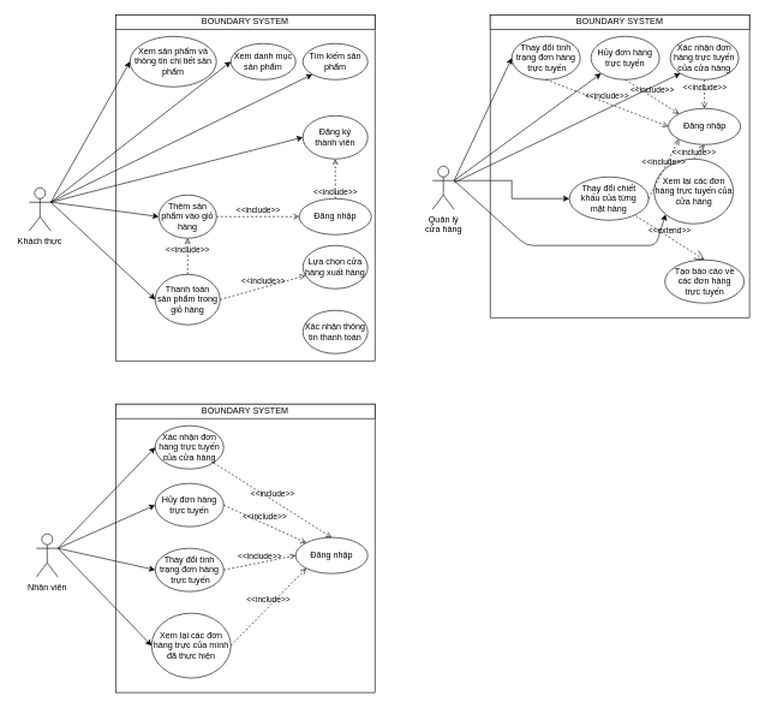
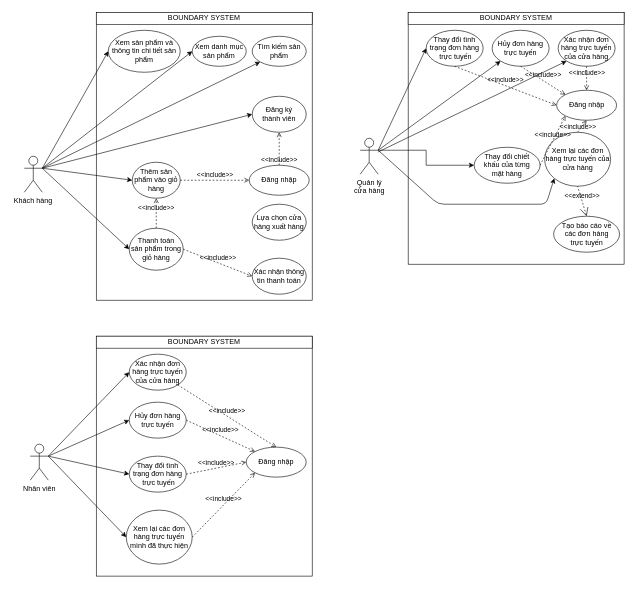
- <mxCell id="55" value="&amp;lt;&amp;lt;extend&amp;gt;&amp;gt;" style="edgeStyle=none;html=1;startArrow=open;endArrow=none;startSize=12;verticalAlign=bottom;dashed=1;labelBackgroundColor=none;exitX=0.5;exitY=0;exitDx=0;exitDy=0;" edge="1" parent="1" source="56" target="53"><mxGeometry width="160" relative="1" as="geometry"><mxPoint x="690" y="310" as="sourcePoint" /><mxPoint x="850" y="310" as="targetPoint" /></mxGeometry></mxCell>
+ <mxCell id="55" value="&amp;lt;&amp;lt;extend&amp;gt;&amp;gt;" style="edgeStyle=none;html=1;startArrow=open;endArrow=none;startSize=12;verticalAlign=bottom;dashed=1;labelBackgroundColor=none;entryX=0.5;entryY=1;entryDx=0;entryDy=0;exitX=0.5;exitY=0;exitDx=0;exitDy=0;" edge="1" parent="1" source="56" target="48"><mxGeometry width="160" relative="1" as="geometry"><mxPoint x="690" y="310" as="sourcePoint" /><mxPoint x="850" y="310" as="targetPoint" /></mxGeometry></mxCell>
- <mxCell id="4" value="Khách thực" style="text;html=1;strokeColor=none;fillColor=none;align=center;verticalAlign=middle;whiteSpace=wrap;rounded=0;" parent="1" vertex="1"><mxGeometry x="20" y="325" width="70" height="20" as="geometry" /></mxCell>
+ <mxCell id="4" value="Khách hàng" style="text;html=1;strokeColor=none;fillColor=none;align=center;verticalAlign=middle;whiteSpace=wrap;rounded=0;" parent="1" vertex="1"><mxGeometry x="20" y="325" width="70" height="20" as="geometry" /></mxCell>
- <mxCell id="24" value="&amp;lt;&amp;lt;include&amp;gt;&amp;gt;" style="edgeStyle=none;html=1;endArrow=open;verticalAlign=bottom;dashed=1;labelBackgroundColor=none;exitX=1;exitY=0.5;exitDx=0;exitDy=0;" parent="1" source="18" target="22" edge="1"><mxGeometry width="160" relative="1" as="geometry"><mxPoint x="315" y="425" as="sourcePoint" /><mxPoint x="430" y="380" as="targetPoint" /></mxGeometry></mxCell>
+ <mxCell id="24" value="&amp;lt;&amp;lt;include&amp;gt;&amp;gt;" style="edgeStyle=none;html=1;endArrow=open;verticalAlign=bottom;dashed=1;labelBackgroundColor=none;exitX=1;exitY=0.5;exitDx=0;exitDy=0;entryX=0;entryY=0.5;entryDx=0;entryDy=0;" parent="1" source="18" target="23" edge="1"><mxGeometry width="160" relative="1" as="geometry"><mxPoint x="315" y="425" as="sourcePoint" /><mxPoint x="430" y="380" as="targetPoint" /></mxGeometry></mxCell>
- <mxCell id="31" value="Xem lại các đơn hàng trực của mình đã thực hiện" style="ellipse;whiteSpace=wrap;html=1;" vertex="1" parent="1"><mxGeometry x="210" y="850" width="110" height="90" as="geometry" /></mxCell>
+ <mxCell id="31" value="Xem lại các đơn hàng trực tuyến mình đã thực hiện" style="ellipse;whiteSpace=wrap;html=1;" vertex="1" parent="1"><mxGeometry x="210" y="850" width="110" height="90" as="geometry" /></mxCell>
